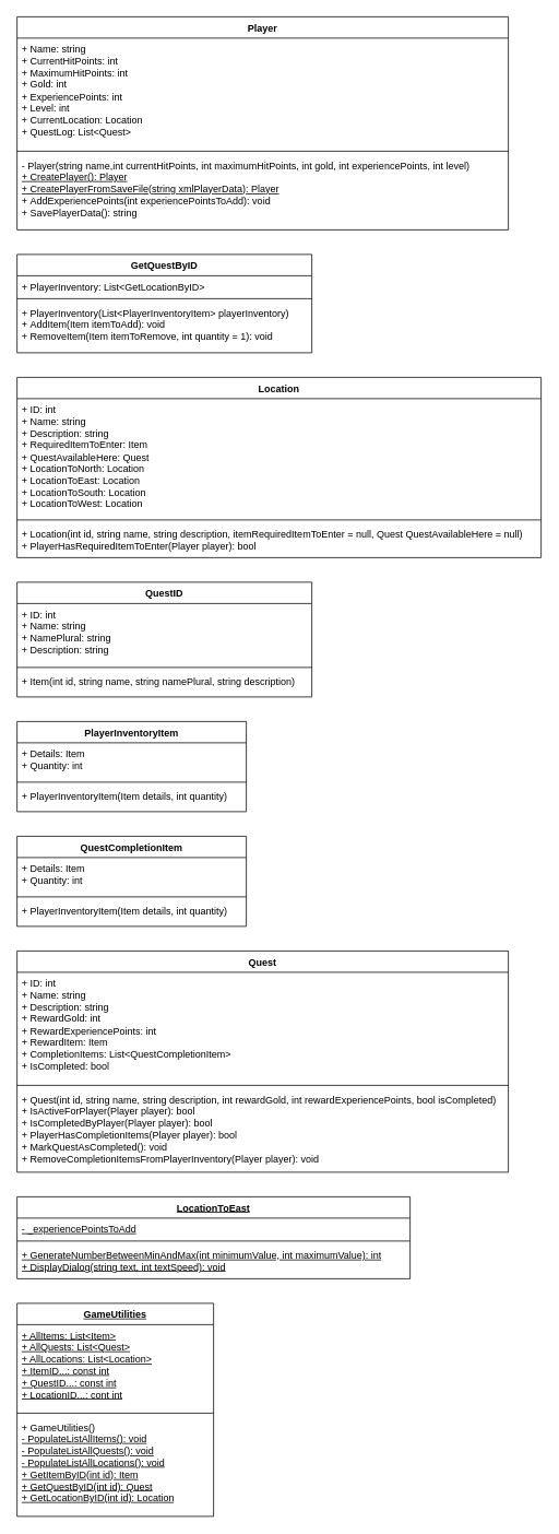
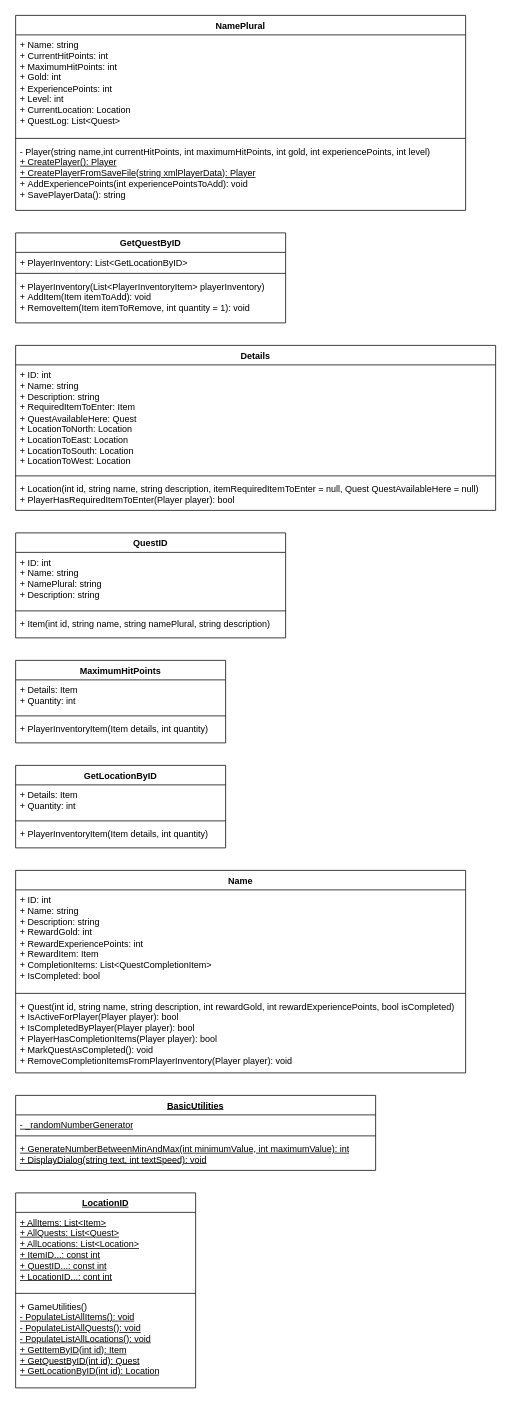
- <mxCell id="2" value="Player" style="swimlane;fontStyle=1;align=center;verticalAlign=top;childLayout=stackLayout;horizontal=1;startSize=26;horizontalStack=0;resizeParent=1;resizeParentMax=0;resizeLast=0;collapsible=1;marginBottom=0;whiteSpace=wrap;html=1;" parent="1" vertex="1"><mxGeometry x="20" y="20" width="600" height="260" as="geometry" /></mxCell>
+ <mxCell id="2" value="NamePlural" style="swimlane;fontStyle=1;align=center;verticalAlign=top;childLayout=stackLayout;horizontal=1;startSize=26;horizontalStack=0;resizeParent=1;resizeParentMax=0;resizeLast=0;collapsible=1;marginBottom=0;whiteSpace=wrap;html=1;" parent="1" vertex="1"><mxGeometry x="20" y="20" width="600" height="260" as="geometry" /></mxCell>
- <mxCell id="10" value="Location" style="swimlane;fontStyle=1;align=center;verticalAlign=top;childLayout=stackLayout;horizontal=1;startSize=26;horizontalStack=0;resizeParent=1;resizeParentMax=0;resizeLast=0;collapsible=1;marginBottom=0;whiteSpace=wrap;html=1;" parent="1" vertex="1"><mxGeometry x="20" y="460" width="640" height="220" as="geometry" /></mxCell>
+ <mxCell id="10" value="Details" style="swimlane;fontStyle=1;align=center;verticalAlign=top;childLayout=stackLayout;horizontal=1;startSize=26;horizontalStack=0;resizeParent=1;resizeParentMax=0;resizeLast=0;collapsible=1;marginBottom=0;whiteSpace=wrap;html=1;" parent="1" vertex="1"><mxGeometry x="20" y="460" width="640" height="220" as="geometry" /></mxCell>
- <mxCell id="26" value="PlayerInventoryItem" style="swimlane;fontStyle=1;align=center;verticalAlign=top;childLayout=stackLayout;horizontal=1;startSize=26;horizontalStack=0;resizeParent=1;resizeParentMax=0;resizeLast=0;collapsible=1;marginBottom=0;whiteSpace=wrap;html=1;" parent="1" vertex="1"><mxGeometry x="20" y="880" width="280" height="110" as="geometry" /></mxCell>
+ <mxCell id="26" value="MaximumHitPoints" style="swimlane;fontStyle=1;align=center;verticalAlign=top;childLayout=stackLayout;horizontal=1;startSize=26;horizontalStack=0;resizeParent=1;resizeParentMax=0;resizeLast=0;collapsible=1;marginBottom=0;whiteSpace=wrap;html=1;" parent="1" vertex="1"><mxGeometry x="20" y="880" width="280" height="110" as="geometry" /></mxCell>
- <mxCell id="30" value="QuestCompletionItem" style="swimlane;fontStyle=1;align=center;verticalAlign=top;childLayout=stackLayout;horizontal=1;startSize=26;horizontalStack=0;resizeParent=1;resizeParentMax=0;resizeLast=0;collapsible=1;marginBottom=0;whiteSpace=wrap;html=1;" parent="1" vertex="1"><mxGeometry x="20" y="1020" width="280" height="110" as="geometry" /></mxCell>
+ <mxCell id="30" value="GetLocationByID" style="swimlane;fontStyle=1;align=center;verticalAlign=top;childLayout=stackLayout;horizontal=1;startSize=26;horizontalStack=0;resizeParent=1;resizeParentMax=0;resizeLast=0;collapsible=1;marginBottom=0;whiteSpace=wrap;html=1;" parent="1" vertex="1"><mxGeometry x="20" y="1020" width="280" height="110" as="geometry" /></mxCell>
- <mxCell id="14" value="Quest" style="swimlane;fontStyle=1;align=center;verticalAlign=top;childLayout=stackLayout;horizontal=1;startSize=26;horizontalStack=0;resizeParent=1;resizeParentMax=0;resizeLast=0;collapsible=1;marginBottom=0;whiteSpace=wrap;html=1;" parent="1" vertex="1"><mxGeometry x="20" y="1160" width="600" height="270" as="geometry" /></mxCell>
+ <mxCell id="14" value="Name" style="swimlane;fontStyle=1;align=center;verticalAlign=top;childLayout=stackLayout;horizontal=1;startSize=26;horizontalStack=0;resizeParent=1;resizeParentMax=0;resizeLast=0;collapsible=1;marginBottom=0;whiteSpace=wrap;html=1;" parent="1" vertex="1"><mxGeometry x="20" y="1160" width="600" height="270" as="geometry" /></mxCell>
- <mxCell id="18" value="&lt;u&gt;LocationToEast&lt;/u&gt;" style="swimlane;fontStyle=1;align=center;verticalAlign=top;childLayout=stackLayout;horizontal=1;startSize=26;horizontalStack=0;resizeParent=1;resizeParentMax=0;resizeLast=0;collapsible=1;marginBottom=0;whiteSpace=wrap;html=1;" parent="1" vertex="1"><mxGeometry x="20" y="1460" width="480" height="100" as="geometry" /></mxCell>
+ <mxCell id="18" value="&lt;u&gt;BasicUtilities&lt;/u&gt;" style="swimlane;fontStyle=1;align=center;verticalAlign=top;childLayout=stackLayout;horizontal=1;startSize=26;horizontalStack=0;resizeParent=1;resizeParentMax=0;resizeLast=0;collapsible=1;marginBottom=0;whiteSpace=wrap;html=1;" parent="1" vertex="1"><mxGeometry x="20" y="1460" width="480" height="100" as="geometry" /></mxCell>
- <mxCell id="19" value="&lt;u&gt;- _experiencePointsToAdd&lt;/u&gt;" style="text;strokeColor=none;fillColor=none;align=left;verticalAlign=top;spacingLeft=4;spacingRight=4;overflow=hidden;rotatable=0;points=[[0,0.5],[1,0.5]];portConstraint=eastwest;whiteSpace=wrap;html=1;" parent="18" vertex="1"><mxGeometry y="26" width="480" height="24" as="geometry" /></mxCell>
+ <mxCell id="19" value="&lt;u&gt;- _randomNumberGenerator&lt;/u&gt;" style="text;strokeColor=none;fillColor=none;align=left;verticalAlign=top;spacingLeft=4;spacingRight=4;overflow=hidden;rotatable=0;points=[[0,0.5],[1,0.5]];portConstraint=eastwest;whiteSpace=wrap;html=1;" parent="18" vertex="1"><mxGeometry y="26" width="480" height="24" as="geometry" /></mxCell>
- <mxCell id="22" value="&lt;u&gt;GameUtilities&lt;/u&gt;" style="swimlane;fontStyle=1;align=center;verticalAlign=top;childLayout=stackLayout;horizontal=1;startSize=26;horizontalStack=0;resizeParent=1;resizeParentMax=0;resizeLast=0;collapsible=1;marginBottom=0;whiteSpace=wrap;html=1;" parent="1" vertex="1"><mxGeometry x="20" y="1590" width="240" height="260" as="geometry" /></mxCell>
+ <mxCell id="22" value="&lt;u&gt;LocationID&lt;/u&gt;" style="swimlane;fontStyle=1;align=center;verticalAlign=top;childLayout=stackLayout;horizontal=1;startSize=26;horizontalStack=0;resizeParent=1;resizeParentMax=0;resizeLast=0;collapsible=1;marginBottom=0;whiteSpace=wrap;html=1;" parent="1" vertex="1"><mxGeometry x="20" y="1590" width="240" height="260" as="geometry" /></mxCell>
